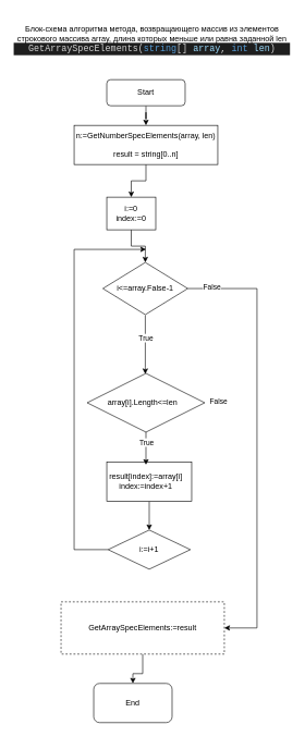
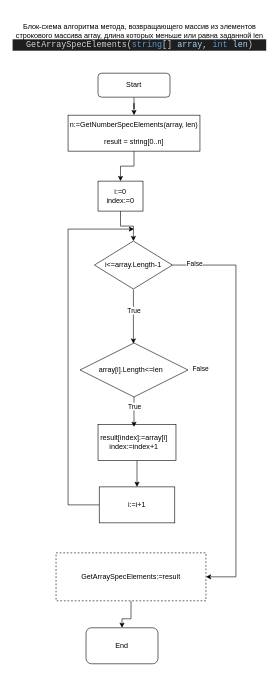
- <mxCell id="8" value="&lt;font style=&quot;vertical-align: inherit;&quot;&gt;&lt;font style=&quot;vertical-align: inherit;&quot;&gt;i&amp;lt;=array.False-1&lt;/font&gt;&lt;/font&gt;" style="rhombus;whiteSpace=wrap;html=1;" parent="1" vertex="1"><mxGeometry x="157" y="401" width="130" height="80" as="geometry" /></mxCell>
+ <mxCell id="8" value="&lt;font style=&quot;vertical-align: inherit;&quot;&gt;&lt;font style=&quot;vertical-align: inherit;&quot;&gt;i&amp;lt;=array.Length-1&lt;/font&gt;&lt;/font&gt;" style="rhombus;whiteSpace=wrap;html=1;" parent="1" vertex="1"><mxGeometry x="157" y="401" width="130" height="80" as="geometry" /></mxCell>
- <mxCell id="20" value="i:=i+1" style="rhombus;whiteSpace=wrap;html=1;" parent="1" vertex="1"><mxGeometry x="165" y="811" width="126" height="60" as="geometry" /></mxCell>
+ <mxCell id="20" value="i:=i+1" style="rounded=0;whiteSpace=wrap;html=1;" parent="1" vertex="1"><mxGeometry x="165" y="811" width="126" height="60" as="geometry" /></mxCell>
